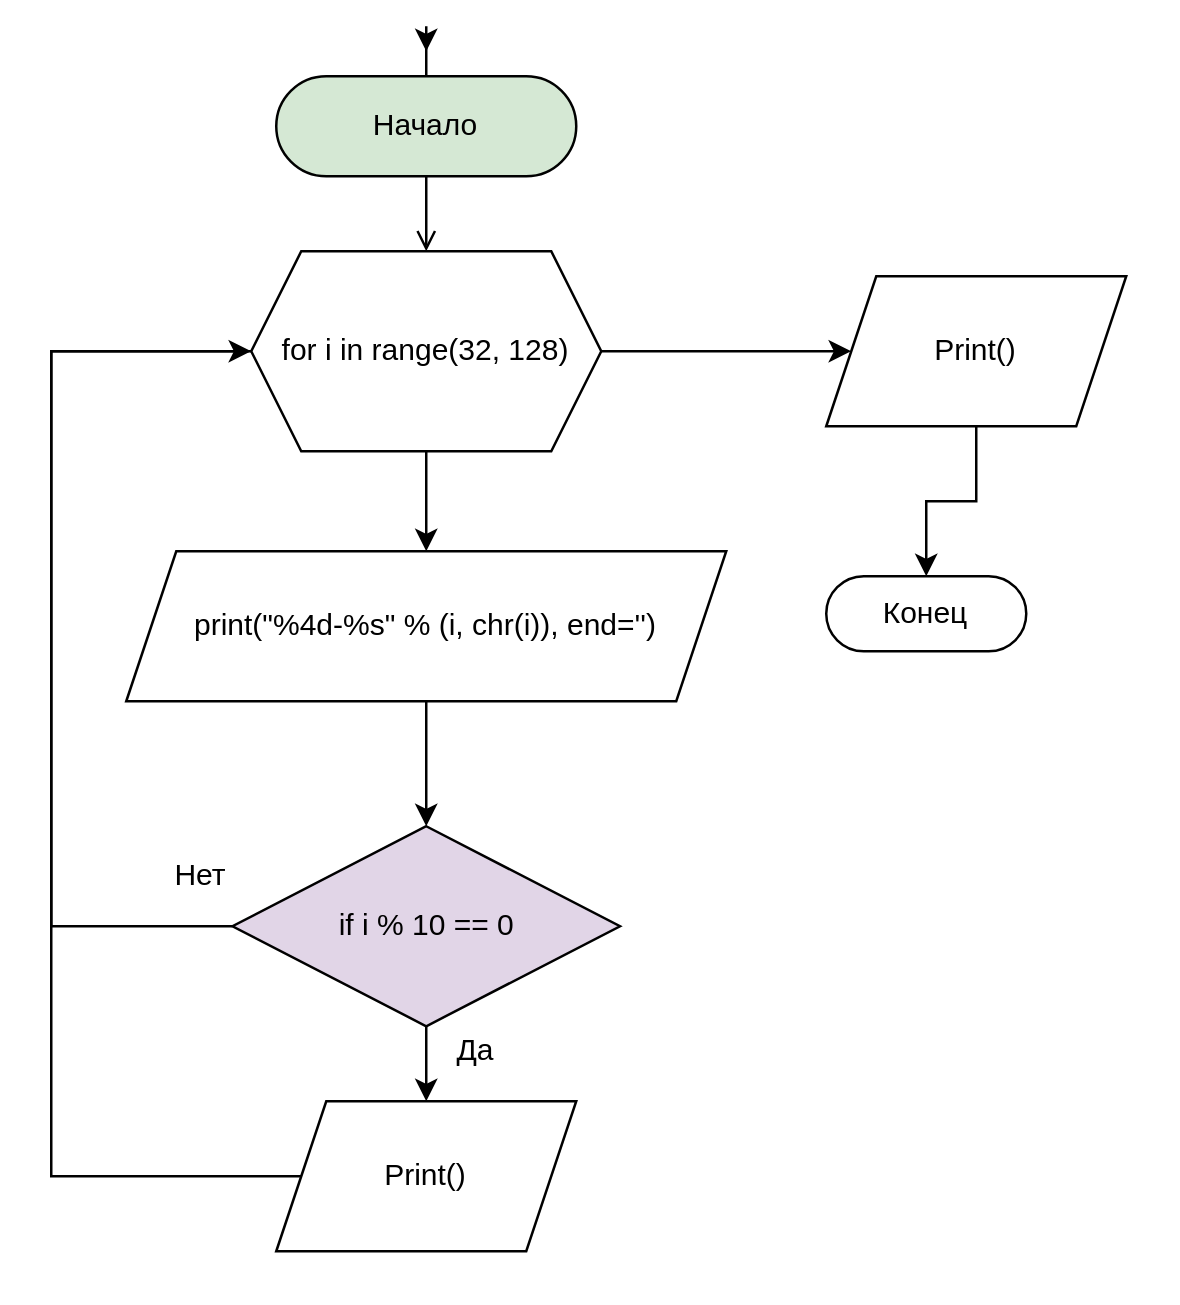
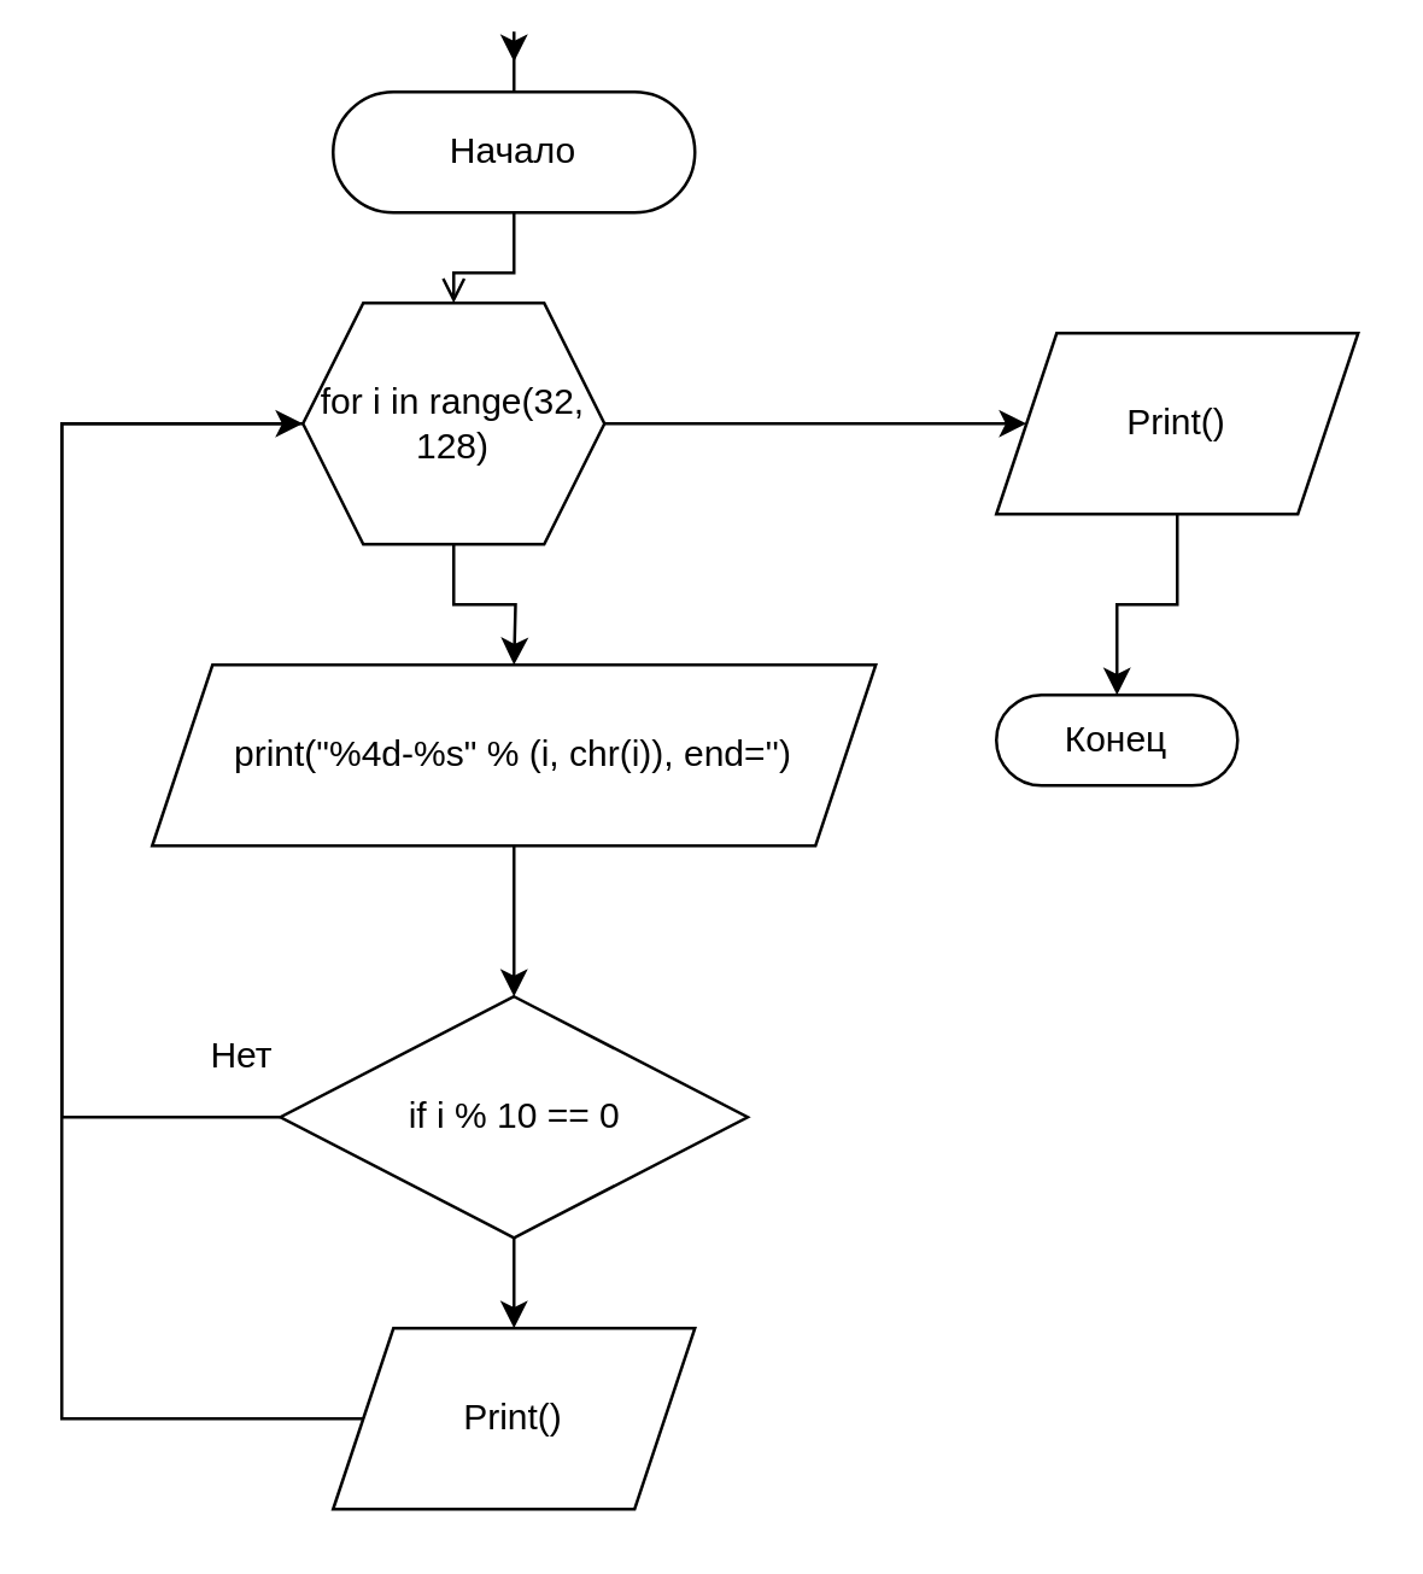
- <mxCell id="4" value="Начало" style="rounded=1;whiteSpace=wrap;html=1;fontSize=12;glass=0;strokeWidth=1;shadow=0;arcSize=50;fillColor=#d5e8d4;" vertex="1" parent="1"><mxGeometry x="110" y="30" width="120" height="40" as="geometry" /></mxCell>
+ <mxCell id="4" value="Начало" style="rounded=1;whiteSpace=wrap;html=1;fontSize=12;glass=0;strokeWidth=1;shadow=0;arcSize=50;" vertex="1" parent="1"><mxGeometry x="110" y="30" width="120" height="40" as="geometry" /></mxCell>
- <mxCell id="10" value="for i in range(32, 128)" style="shape=hexagon;perimeter=hexagonPerimeter2;whiteSpace=wrap;html=1;fixedSize=1;" vertex="1" parent="1"><mxGeometry x="100" y="100" width="140" height="80" as="geometry" /></mxCell>
+ <mxCell id="10" value="for i in range(32, 128)" style="shape=hexagon;perimeter=hexagonPerimeter2;whiteSpace=wrap;html=1;fixedSize=1;" vertex="1" parent="1"><mxGeometry x="100" y="100" width="100" height="80" as="geometry" /></mxCell>
- <mxCell id="13" value="if i % 10 == 0" style="rhombus;whiteSpace=wrap;html=1;rounded=0;glass=0;fillColor=#e1d5e7;" vertex="1" parent="1"><mxGeometry x="92.5" y="330" width="155" height="80" as="geometry" /></mxCell>
+ <mxCell id="13" value="if i % 10 == 0" style="rhombus;whiteSpace=wrap;html=1;rounded=0;glass=0;" vertex="1" parent="1"><mxGeometry x="92.5" y="330" width="155" height="80" as="geometry" /></mxCell>
- <mxCell id="18" value="Да" style="text;html=1;strokeColor=none;fillColor=none;align=center;verticalAlign=middle;whiteSpace=wrap;rounded=0;" vertex="1" parent="1"><mxGeometry x="170" y="410" width="40" height="20" as="geometry" /></mxCell>
